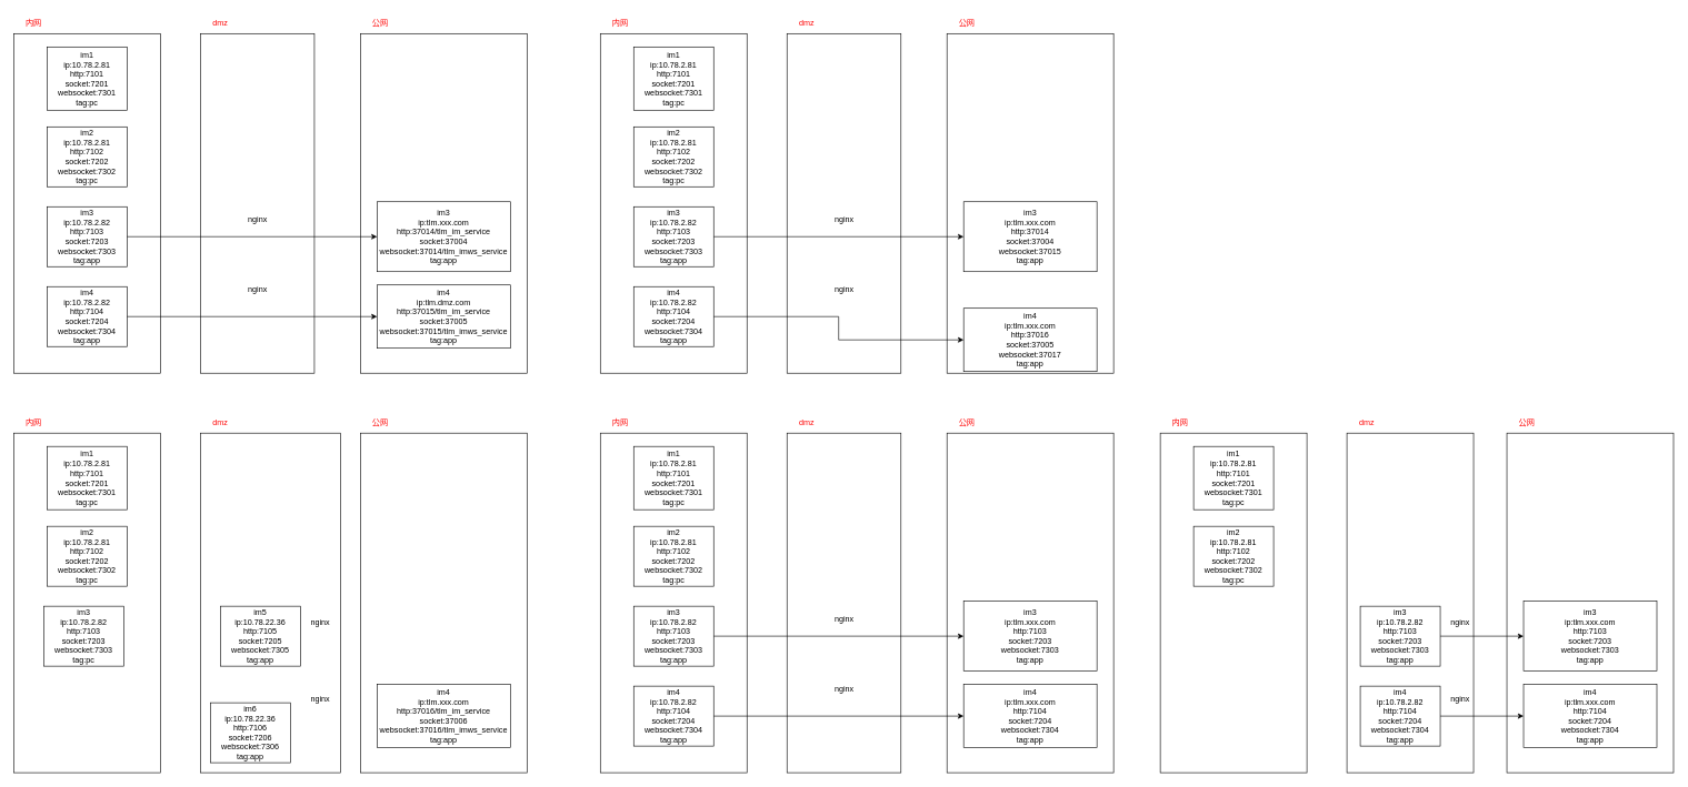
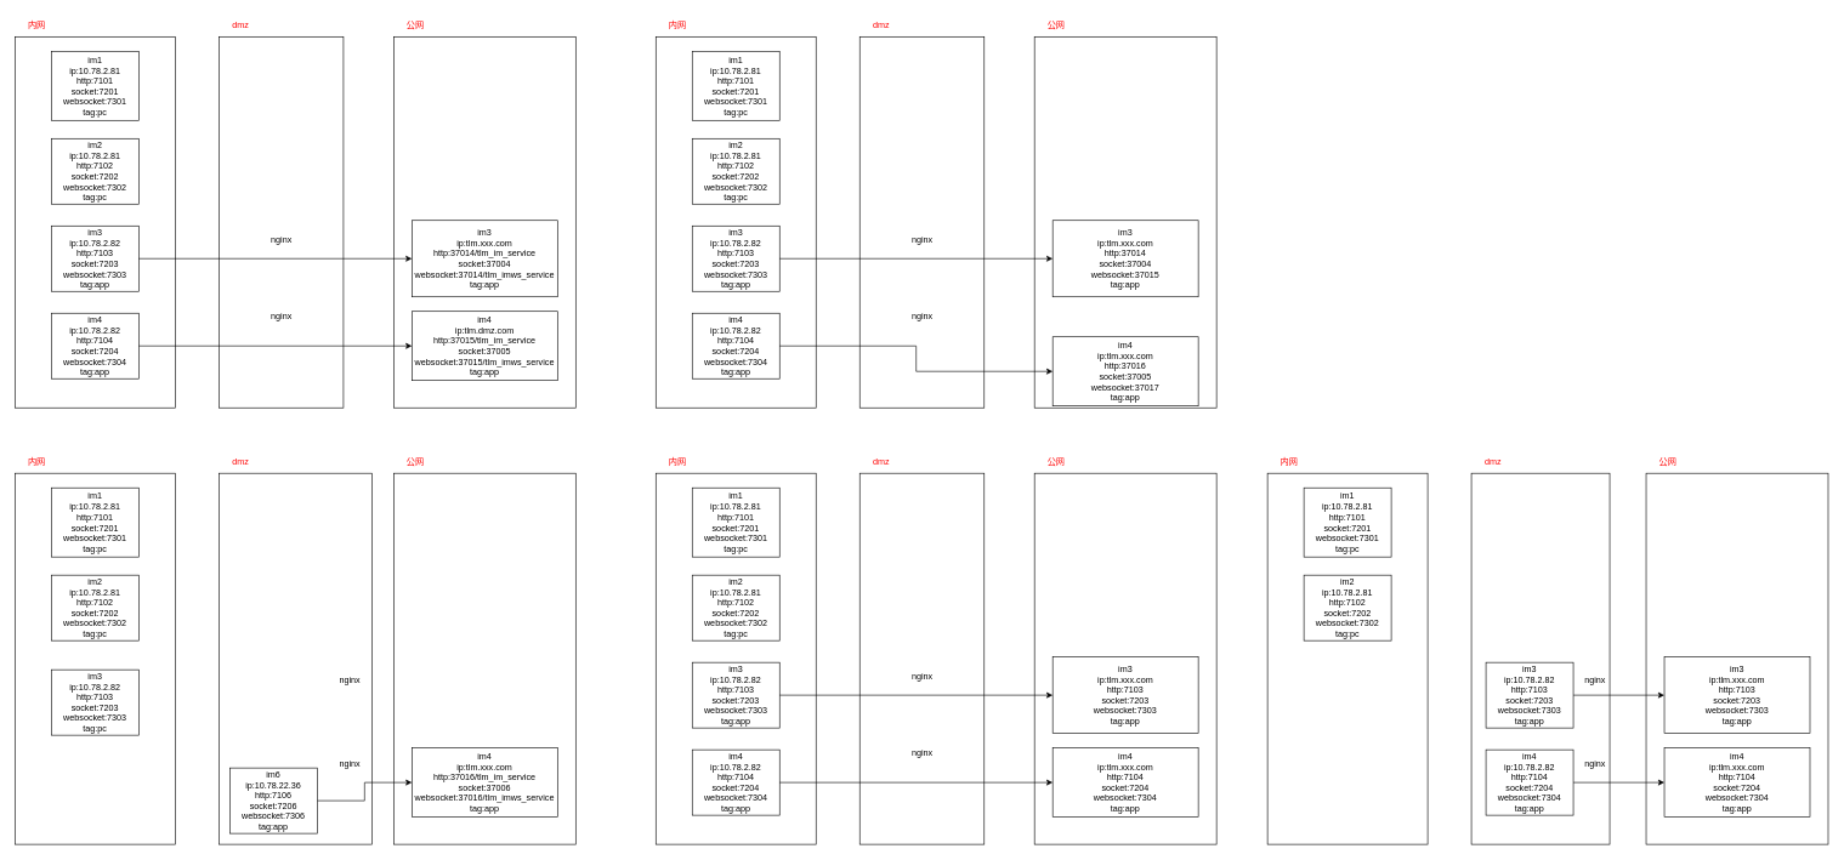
- <mxCell id="24" value="im3&lt;br&gt;ip:10.78.2.82&lt;br&gt;http:7103&lt;br&gt;socket:7203&lt;br&gt;websocket:7303&lt;br&gt;tag:pc" style="rounded=0;whiteSpace=wrap;html=1;" vertex="1" parent="20"><mxGeometry x="45" y="260" width="120" height="90" as="geometry" /></mxCell>
+ <mxCell id="24" value="im3&lt;br&gt;ip:10.78.2.82&lt;br&gt;http:7103&lt;br&gt;socket:7203&lt;br&gt;websocket:7303&lt;br&gt;tag:pc" style="rounded=0;whiteSpace=wrap;html=1;" vertex="1" parent="20"><mxGeometry x="50" y="270" width="120" height="90" as="geometry" /></mxCell>
- <mxCell id="31" value="im5&lt;br&gt;ip:10.78.22.36&lt;br&gt;http:7105&lt;br&gt;socket:7205&lt;br&gt;websocket:7305&lt;br&gt;tag:app" style="rounded=0;whiteSpace=wrap;html=1;" vertex="1" parent="1"><mxGeometry x="330" y="910" width="120" height="90" as="geometry" /></mxCell>
+ <mxCell id="29" style="edgeStyle=orthogonalEdgeStyle;rounded=0;orthogonalLoop=1;jettySize=auto;html=1;exitX=1;exitY=0.5;exitDx=0;exitDy=0;entryX=0;entryY=0.5;entryDx=0;entryDy=0;" edge="1" parent="1" source="32" target="28"><mxGeometry relative="1" as="geometry" /></mxCell>
